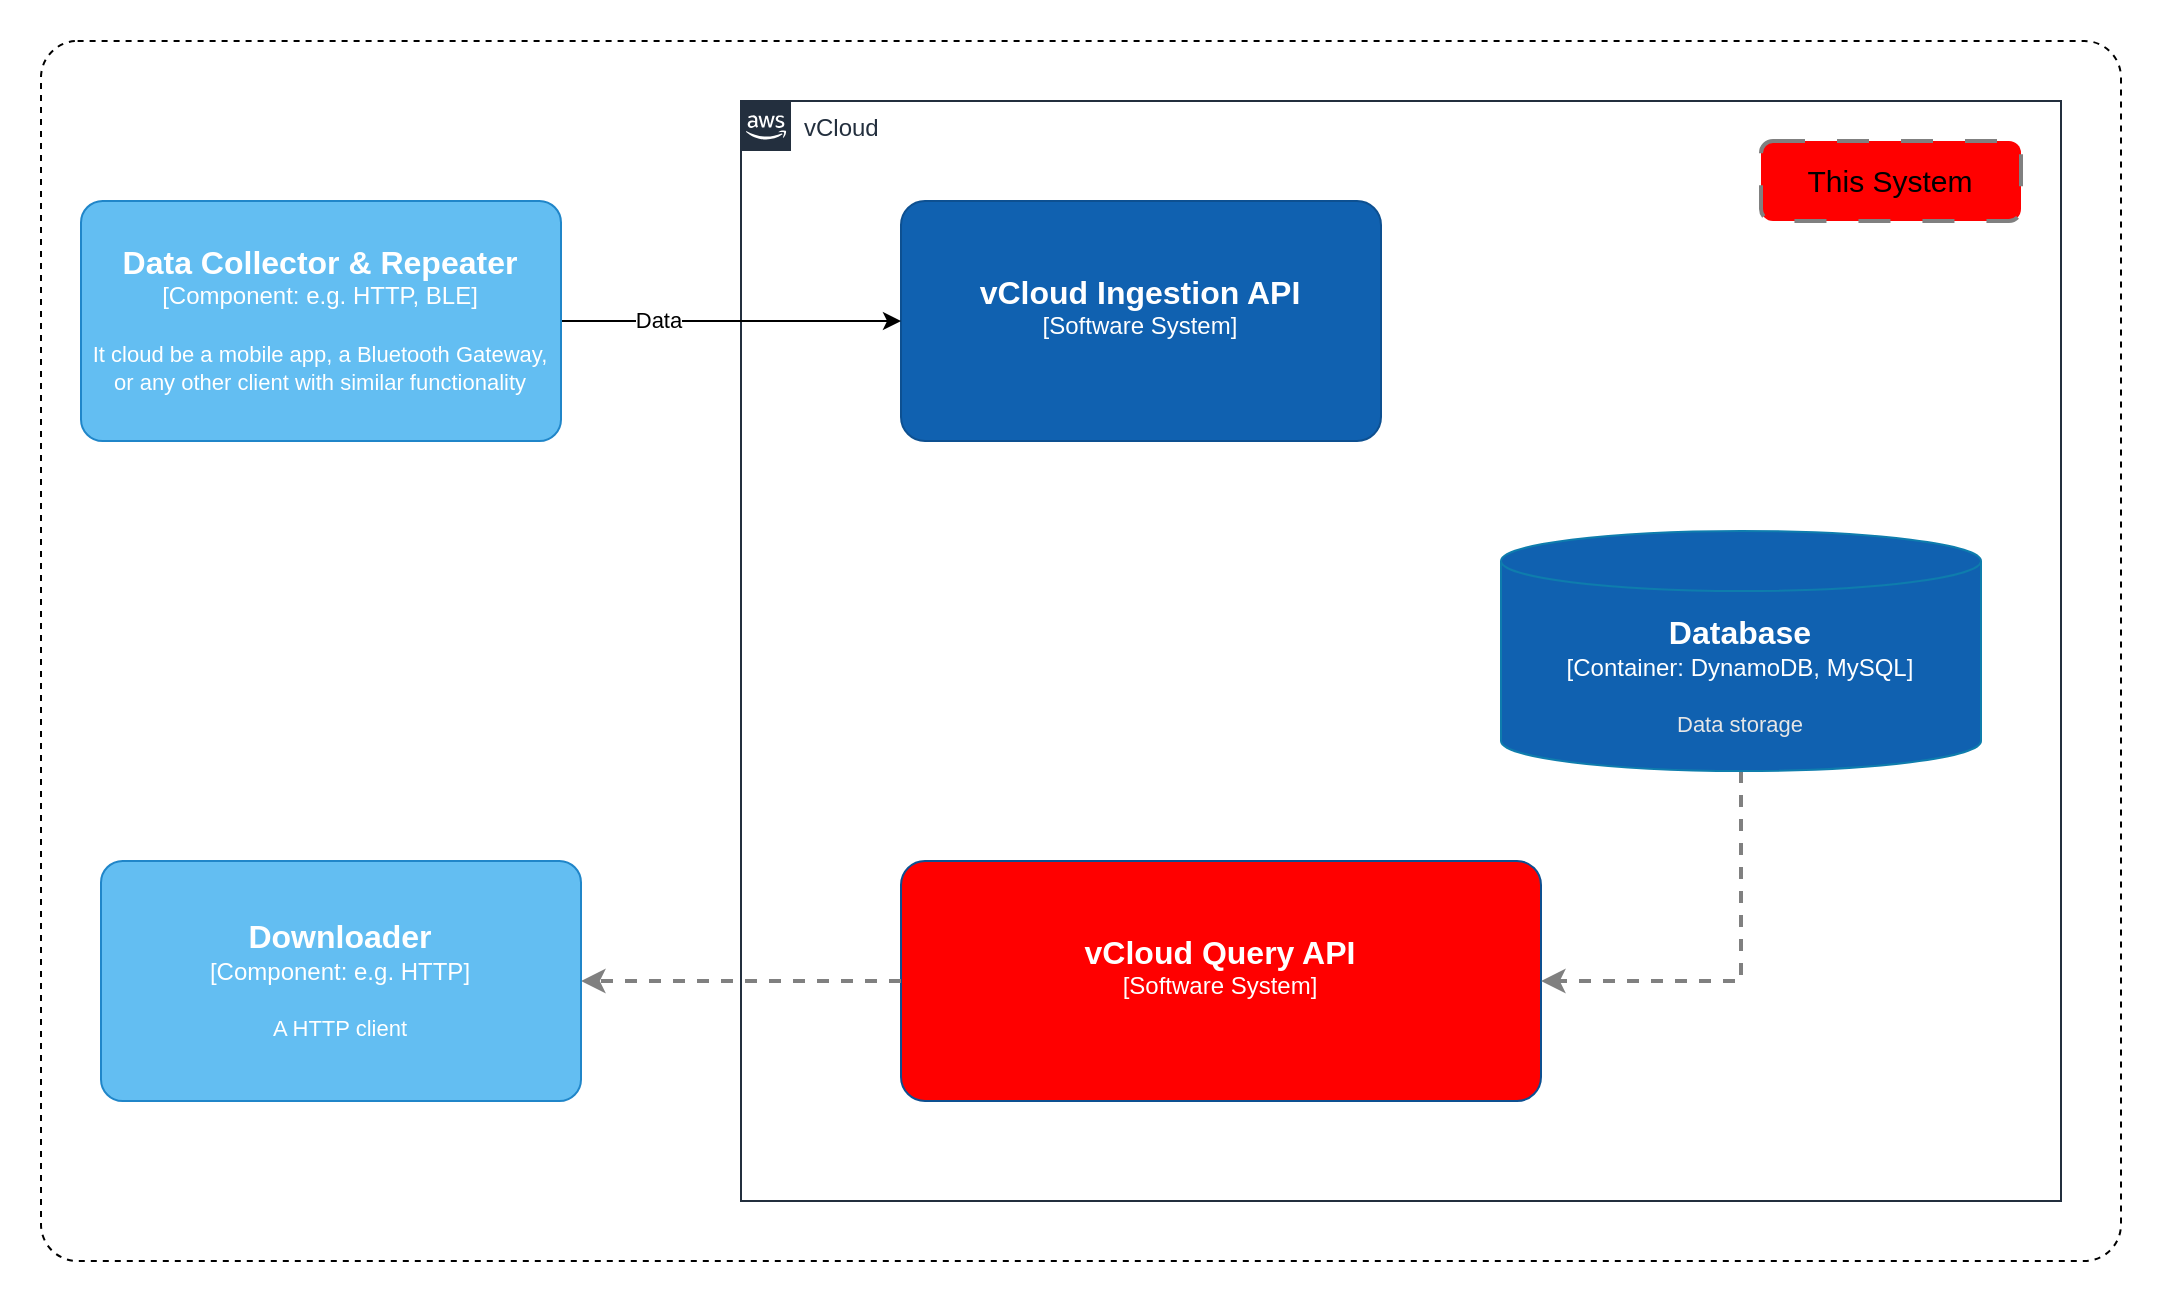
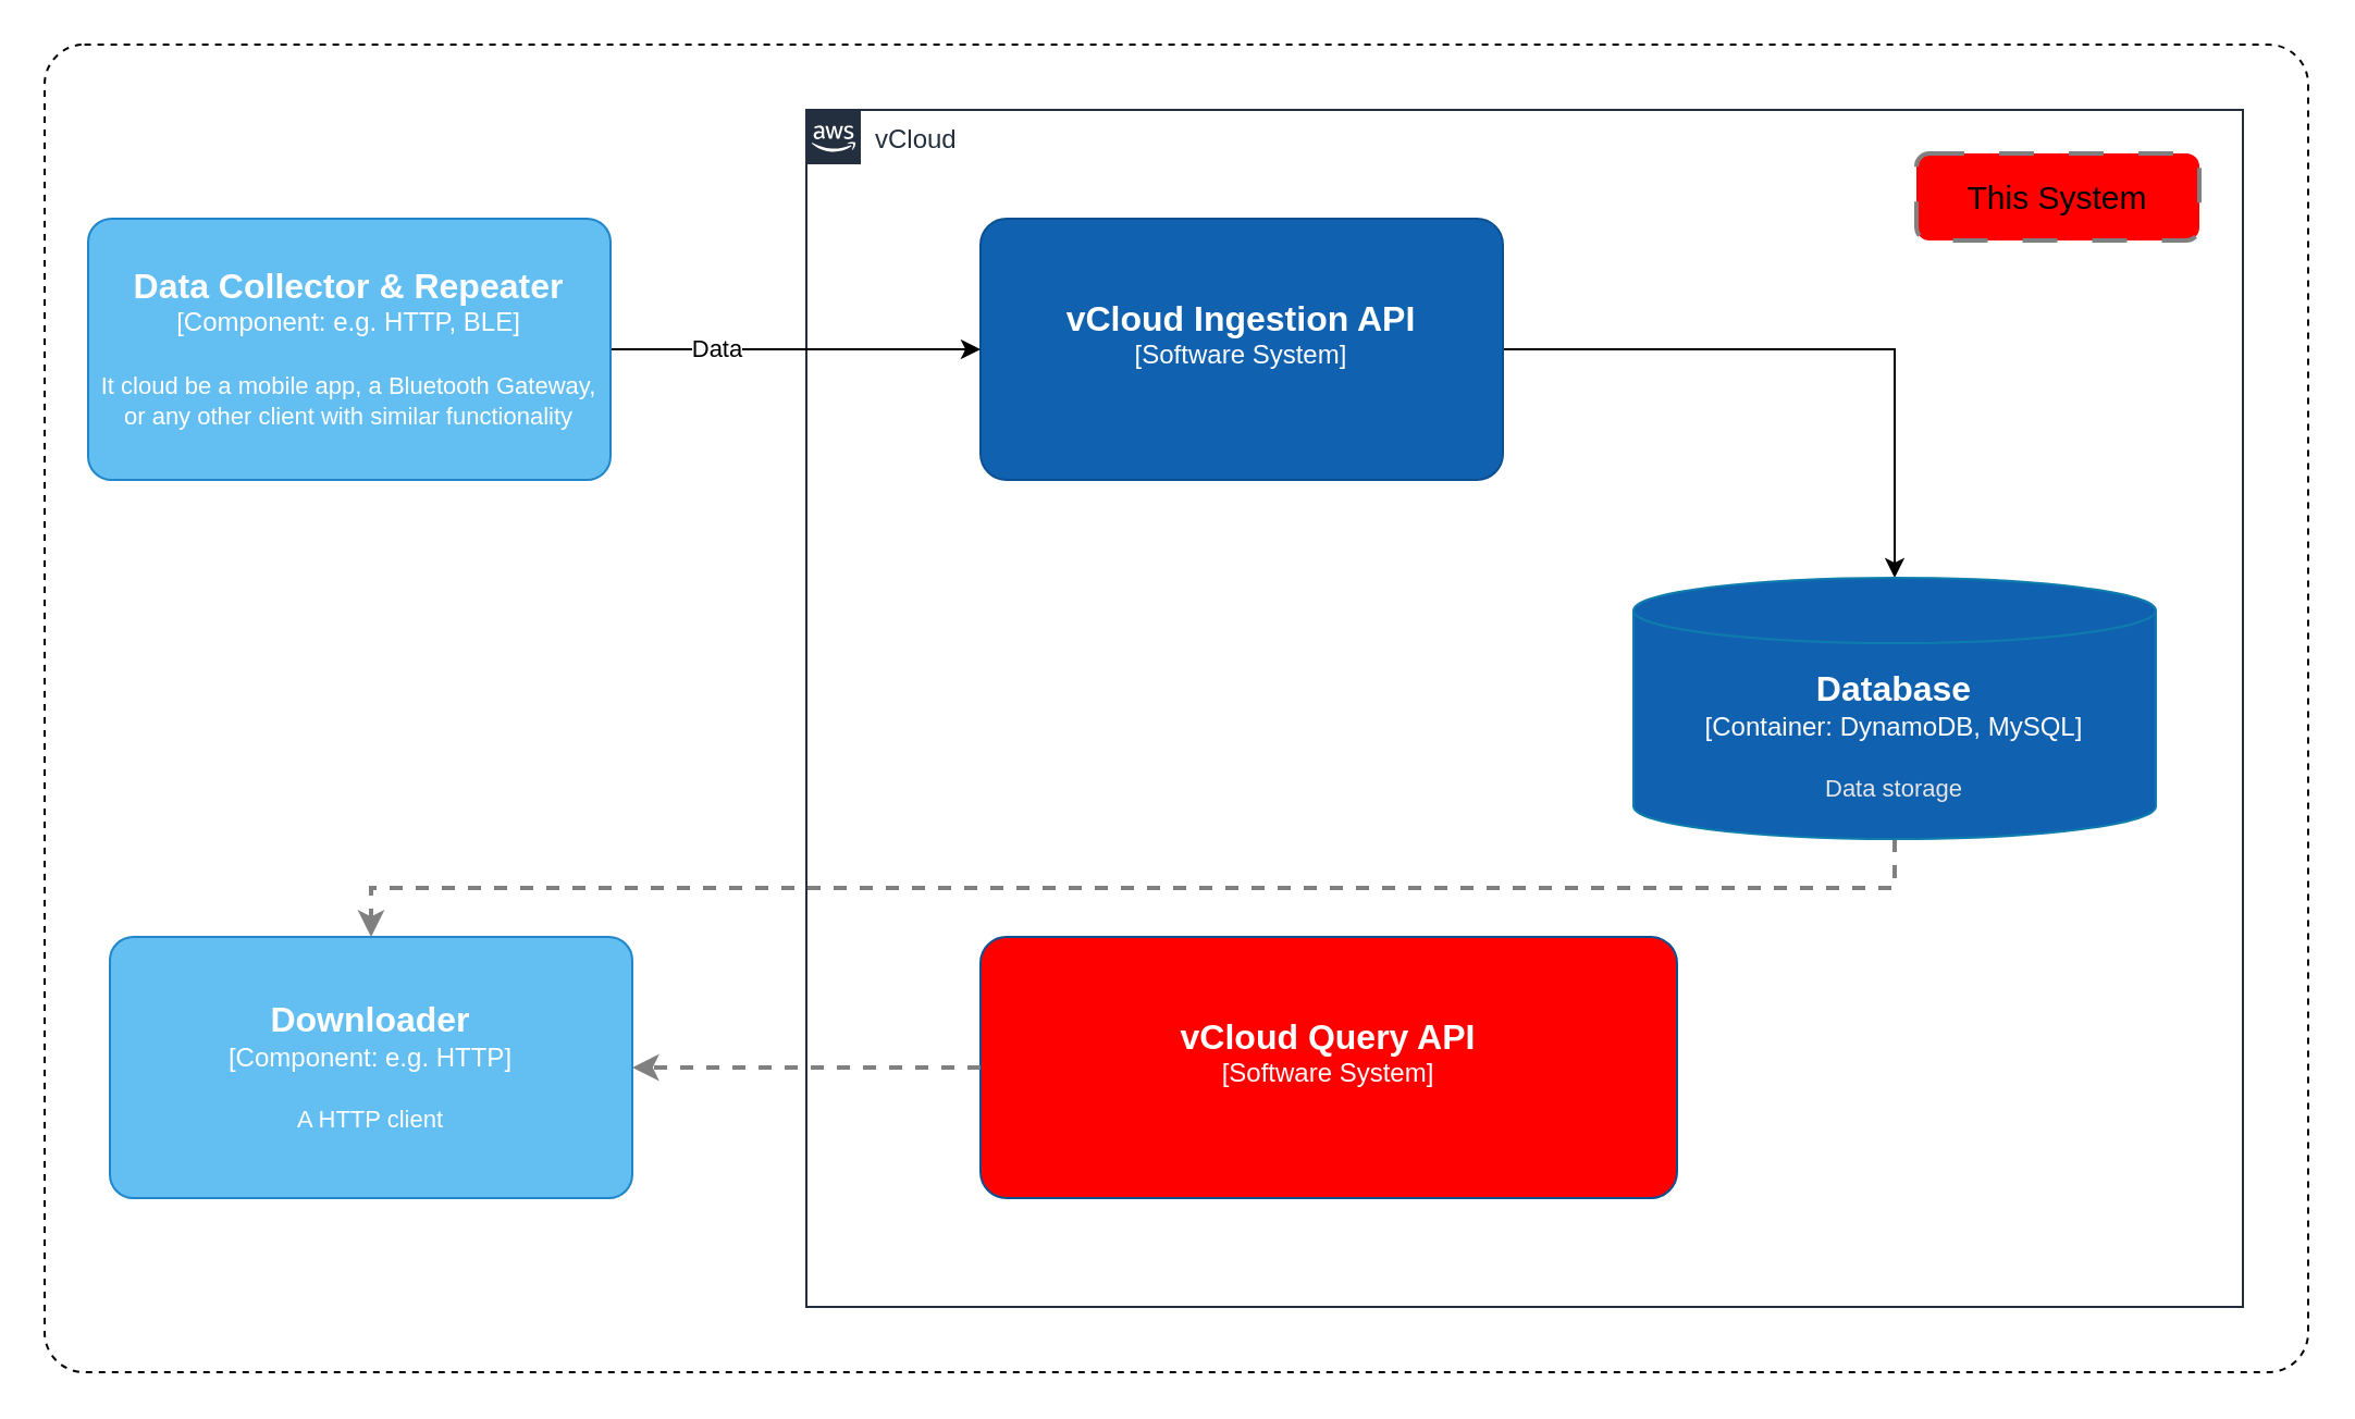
+ <mxCell id="4" style="edgeStyle=orthogonalEdgeStyle;rounded=0;orthogonalLoop=1;jettySize=auto;html=1;" edge="1" parent="3" source="5" target="8"><mxGeometry relative="1" as="geometry" /></mxCell>
- <mxCell id="7" style="edgeStyle=orthogonalEdgeStyle;rounded=0;orthogonalLoop=1;jettySize=auto;html=1;entryX=1;entryY=0.5;entryDx=0;entryDy=0;entryPerimeter=0;exitX=0.5;exitY=1;exitDx=0;exitDy=0;exitPerimeter=0;strokeColor=#808080;dashed=1;strokeWidth=2;" edge="1" parent="3" source="8" target="6"><mxGeometry relative="1" as="geometry" /></mxCell>
+ <mxCell id="7" style="edgeStyle=orthogonalEdgeStyle;rounded=0;orthogonalLoop=1;jettySize=auto;html=1;exitX=0.5;exitY=1;exitDx=0;exitDy=0;exitPerimeter=0;strokeColor=#808080;dashed=1;strokeWidth=2;" edge="1" parent="3" source="8" target="14"><mxGeometry relative="1" as="geometry" /></mxCell>
